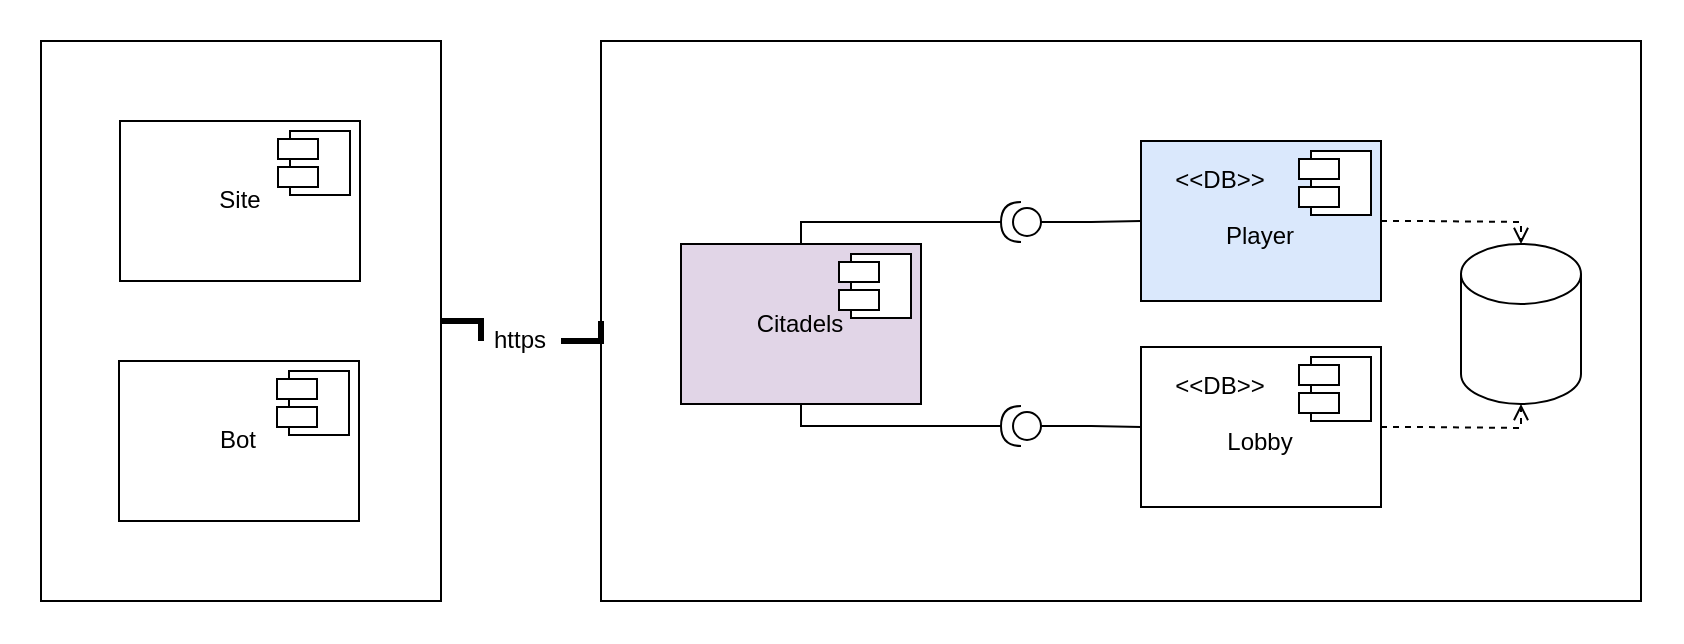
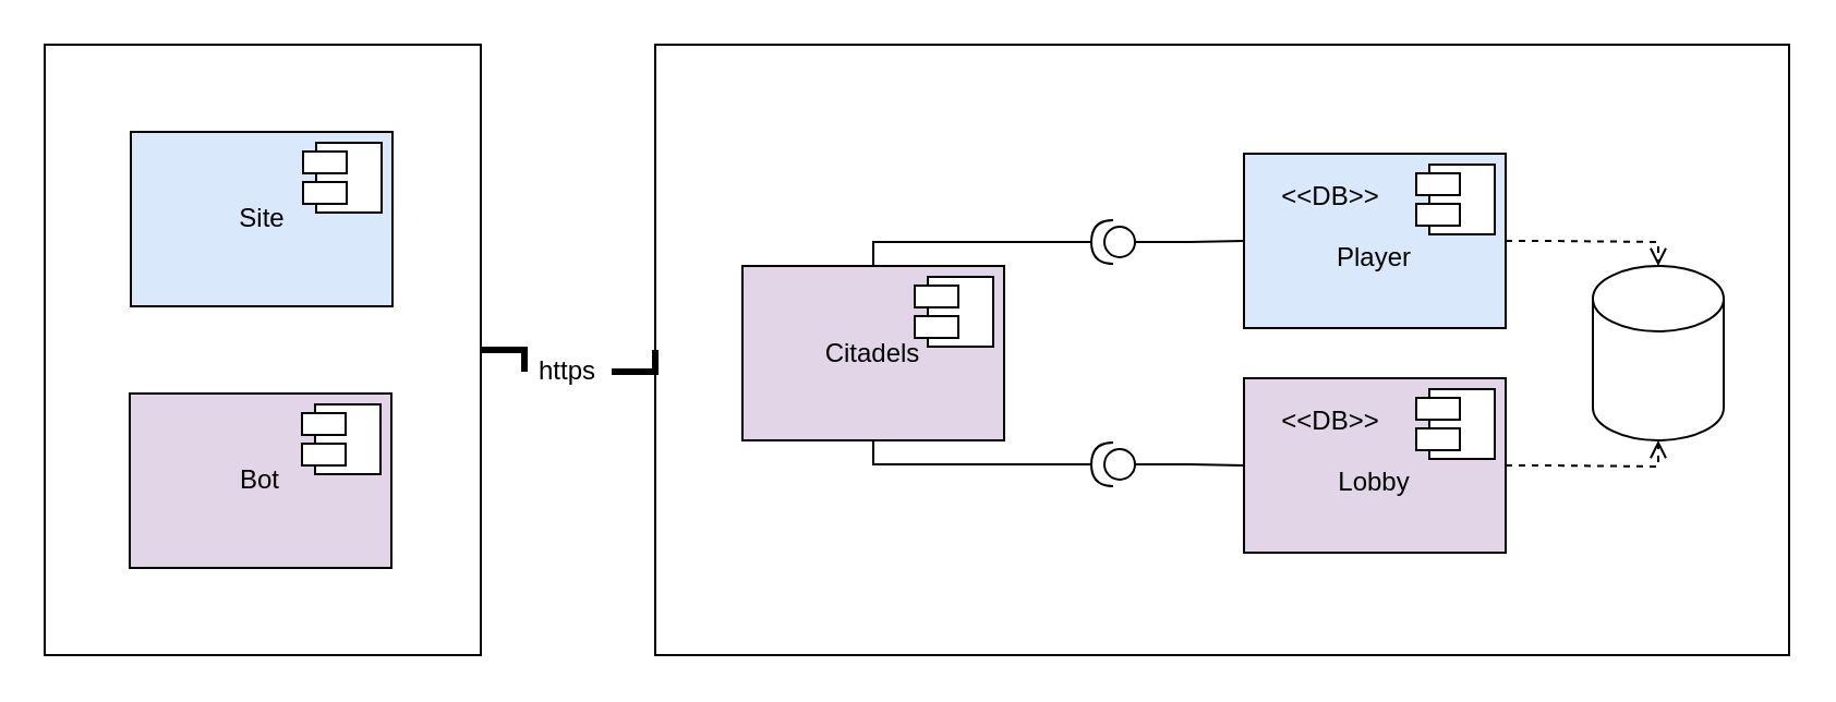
- <mxCell id="30" value="Site" style="rounded=0;whiteSpace=wrap;html=1;" parent="1" vertex="1"><mxGeometry x="59.5" y="60" width="120" height="80" as="geometry" /></mxCell>
+ <mxCell id="30" value="Site" style="rounded=0;whiteSpace=wrap;html=1;fillColor=#dae8fc;" parent="1" vertex="1"><mxGeometry x="59.5" y="60" width="120" height="80" as="geometry" /></mxCell>
- <mxCell id="18" value="&lt;br&gt;Lobby" style="rounded=0;whiteSpace=wrap;html=1;" parent="1" vertex="1"><mxGeometry x="570" y="173" width="120" height="80" as="geometry" /></mxCell>
+ <mxCell id="18" value="&lt;br&gt;Lobby" style="rounded=0;whiteSpace=wrap;html=1;fillColor=#e1d5e7;" parent="1" vertex="1"><mxGeometry x="570" y="173" width="120" height="80" as="geometry" /></mxCell>
- <mxCell id="35" value="Bot" style="rounded=0;whiteSpace=wrap;html=1;" parent="1" vertex="1"><mxGeometry x="59" y="180" width="120" height="80" as="geometry" /></mxCell>
+ <mxCell id="35" value="Bot" style="rounded=0;whiteSpace=wrap;html=1;fillColor=#e1d5e7;" parent="1" vertex="1"><mxGeometry x="59" y="180" width="120" height="80" as="geometry" /></mxCell>
